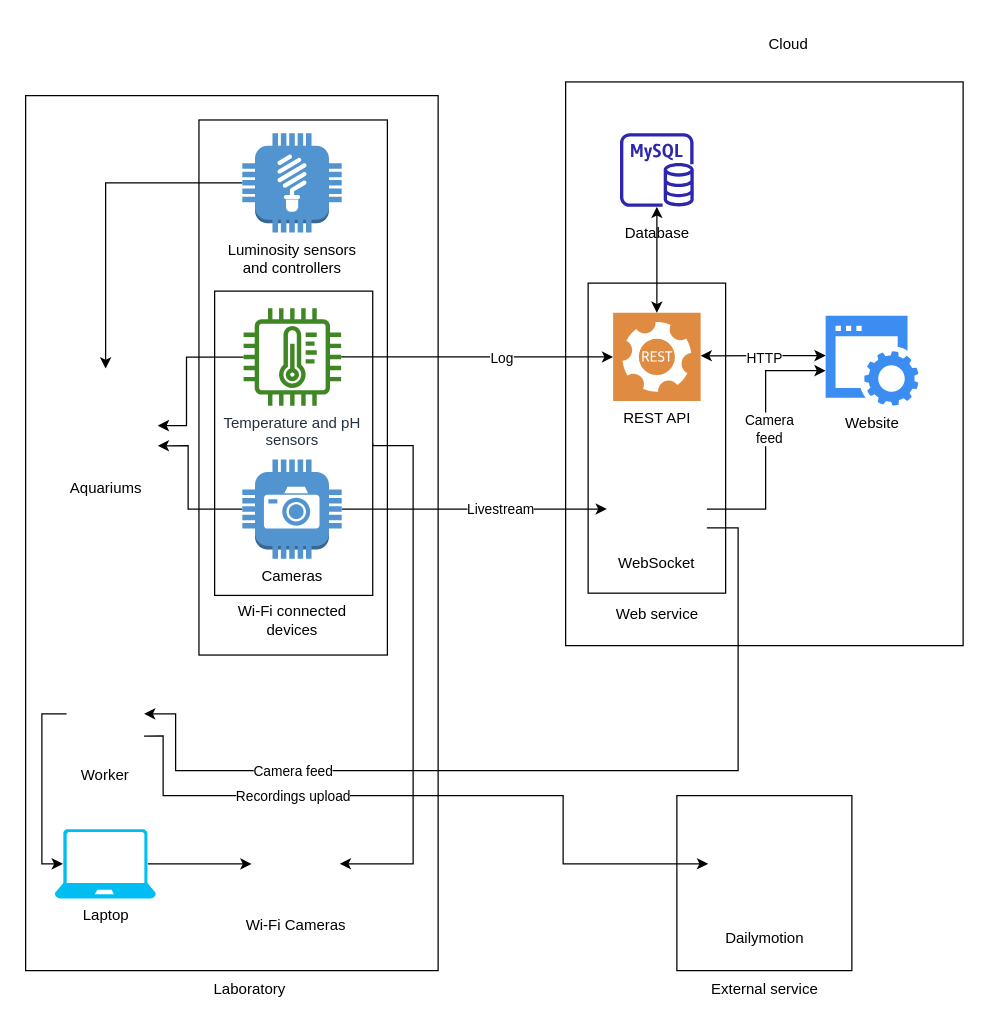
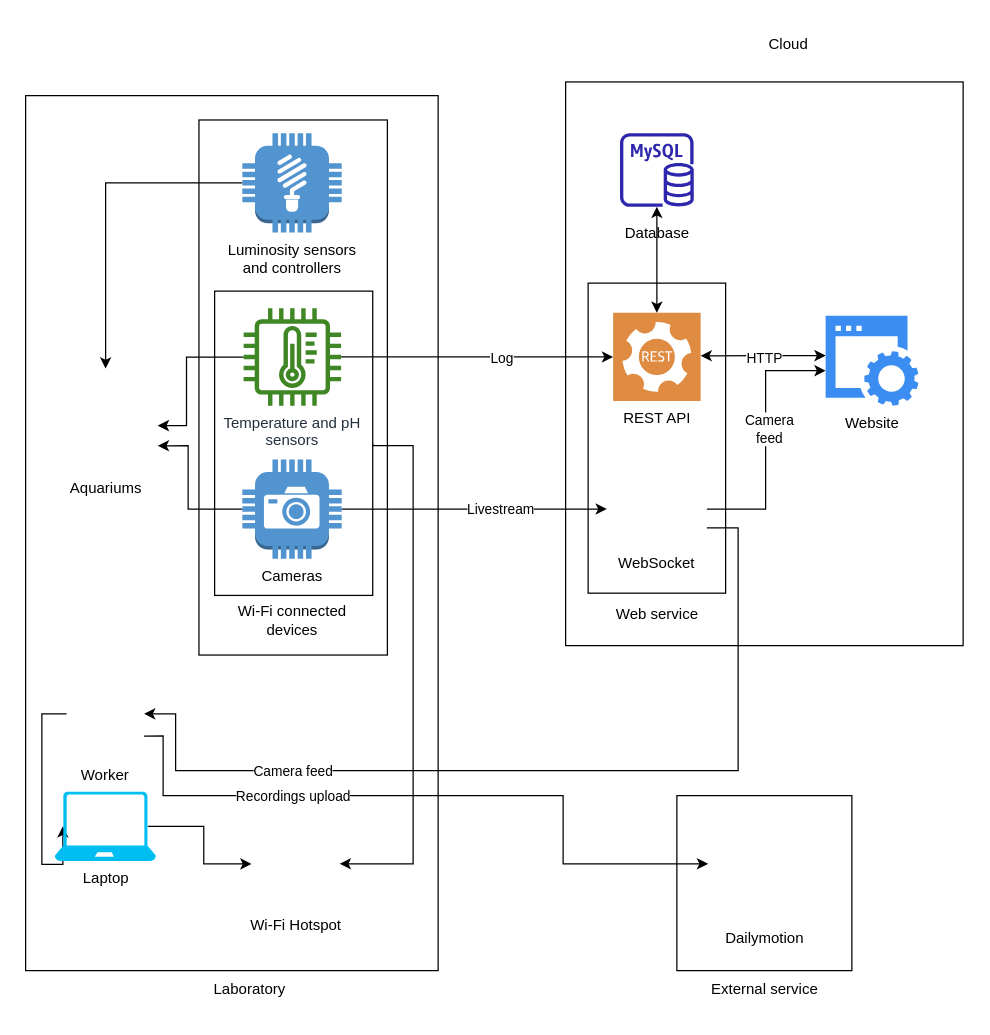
- <mxCell id="35" value="Laptop" style="verticalLabelPosition=bottom;html=1;verticalAlign=top;align=center;strokeColor=none;fillColor=#00BEF2;shape=mxgraph.azure.laptop;pointerEvents=1;" vertex="1" parent="1"><mxGeometry x="43.32" y="662.92" width="80.89" height="55.28" as="geometry" /></mxCell>
+ <mxCell id="35" value="Laptop" style="verticalLabelPosition=bottom;html=1;verticalAlign=top;align=center;strokeColor=none;fillColor=#00BEF2;shape=mxgraph.azure.laptop;pointerEvents=1;" vertex="1" parent="1"><mxGeometry x="43.32" y="632.92" width="80.89" height="55.28" as="geometry" /></mxCell>
- <mxCell id="33" value="Wi-Fi Cameras" style="shape=image;html=1;verticalAlign=top;verticalLabelPosition=bottom;labelBackgroundColor=#ffffff;imageAspect=0;aspect=fixed;image=https://cdn3.iconfinder.com/data/icons/belidong-hotel/32/Artboard_16-128.png" vertex="1" parent="1"><mxGeometry x="200.73" y="655.28" width="70.55" height="70.55" as="geometry" /></mxCell>
+ <mxCell id="33" value="Wi-Fi Hotspot" style="shape=image;html=1;verticalAlign=top;verticalLabelPosition=bottom;labelBackgroundColor=#ffffff;imageAspect=0;aspect=fixed;image=https://cdn3.iconfinder.com/data/icons/belidong-hotel/32/Artboard_16-128.png" vertex="1" parent="1"><mxGeometry x="200.73" y="655.28" width="70.55" height="70.55" as="geometry" /></mxCell>
